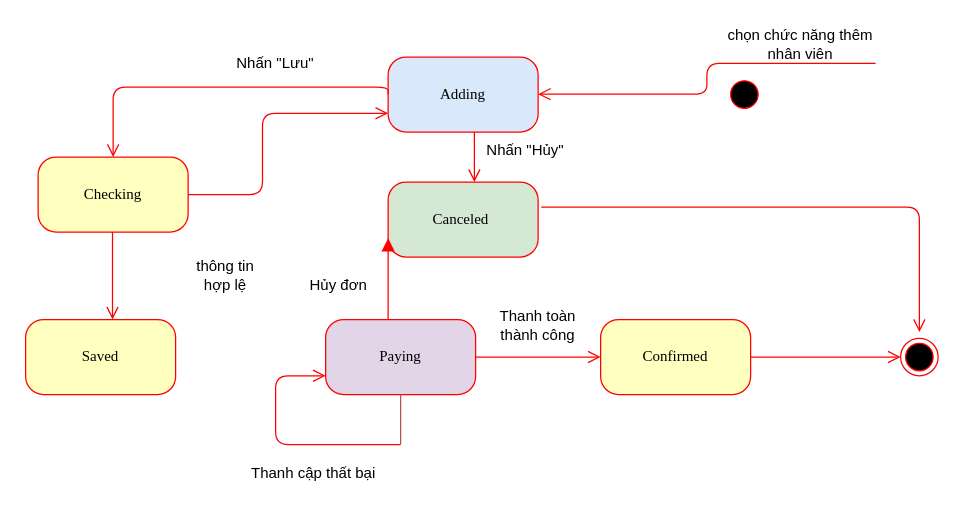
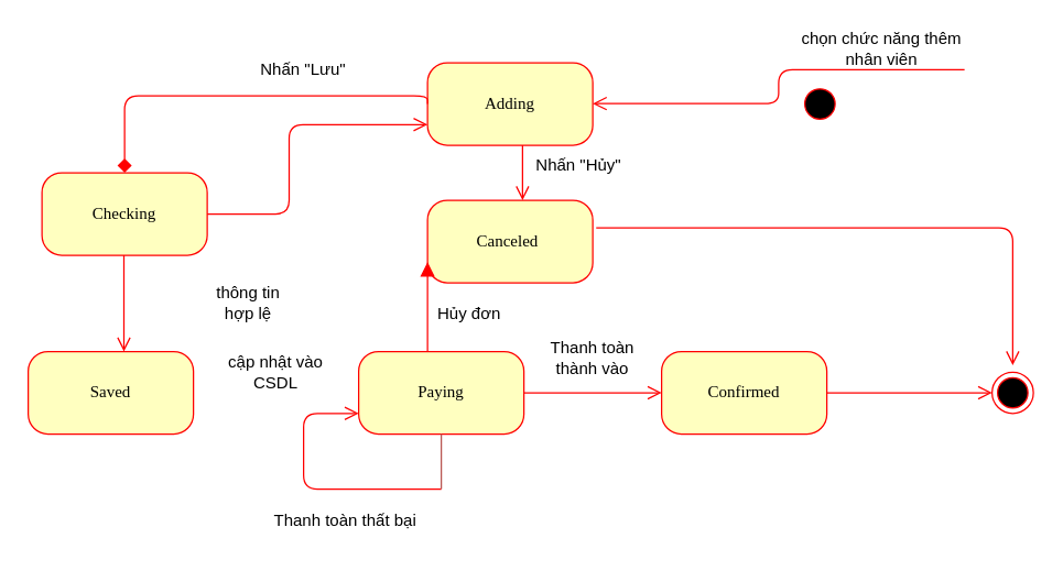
- <mxCell id="9" value="Adding" style="rounded=1;whiteSpace=wrap;html=1;arcSize=24;fillColor=#dae8fc;strokeColor=#ff0000;shadow=0;comic=0;labelBackgroundColor=none;fontFamily=Verdana;fontSize=12;fontColor=#000000;align=center;" vertex="1" parent="1"><mxGeometry x="310" y="45" width="120" height="60" as="geometry" /></mxCell>
+ <mxCell id="9" value="Adding" style="rounded=1;whiteSpace=wrap;html=1;arcSize=24;fillColor=#ffffc0;strokeColor=#ff0000;shadow=0;comic=0;labelBackgroundColor=none;fontFamily=Verdana;fontSize=12;fontColor=#000000;align=center;" vertex="1" parent="1"><mxGeometry x="310" y="45" width="120" height="60" as="geometry" /></mxCell>
- <mxCell id="11" style="edgeStyle=orthogonalEdgeStyle;html=1;labelBackgroundColor=none;endArrow=open;endSize=8;strokeColor=#ff0000;fontFamily=Verdana;fontSize=12;align=left;exitX=0;exitY=0.5;exitDx=0;exitDy=0;entryX=0.5;entryY=0;entryDx=0;entryDy=0;" edge="1" parent="1" source="9" target="4"><mxGeometry relative="1" as="geometry"><Array as="points"><mxPoint x="310" y="69" /><mxPoint x="90" y="69" /></Array><mxPoint x="396.2" y="68.82" as="sourcePoint" /><mxPoint x="115" y="145" as="targetPoint" /></mxGeometry></mxCell>
+ <mxCell id="11" style="edgeStyle=orthogonalEdgeStyle;html=1;labelBackgroundColor=none;endArrow=diamond;endSize=8;strokeColor=#ff0000;fontFamily=Verdana;fontSize=12;align=left;exitX=0;exitY=0.5;exitDx=0;exitDy=0;entryX=0.5;entryY=0;entryDx=0;entryDy=0;" edge="1" parent="1" source="9" target="4"><mxGeometry relative="1" as="geometry"><Array as="points"><mxPoint x="310" y="69" /><mxPoint x="90" y="69" /></Array><mxPoint x="396.2" y="68.82" as="sourcePoint" /><mxPoint x="115" y="145" as="targetPoint" /></mxGeometry></mxCell>
- <mxCell id="3" value="Canceled&lt;span style=&quot;white-space: pre;&quot;&gt;&#09;&lt;/span&gt;" style="rounded=1;whiteSpace=wrap;html=1;arcSize=24;fillColor=#d5e8d4;strokeColor=#ff0000;shadow=0;comic=0;labelBackgroundColor=none;fontFamily=Verdana;fontSize=12;fontColor=#000000;align=center;" vertex="1" parent="1"><mxGeometry x="310" y="145" width="120" height="60" as="geometry" /></mxCell>
+ <mxCell id="3" value="Canceled&lt;span style=&quot;white-space: pre;&quot;&gt;&#09;&lt;/span&gt;" style="rounded=1;whiteSpace=wrap;html=1;arcSize=24;fillColor=#ffffc0;strokeColor=#ff0000;shadow=0;comic=0;labelBackgroundColor=none;fontFamily=Verdana;fontSize=12;fontColor=#000000;align=center;" vertex="1" parent="1"><mxGeometry x="310" y="145" width="120" height="60" as="geometry" /></mxCell>
- <mxCell id="28" value="Hủy đơn" style="text;html=1;align=center;verticalAlign=middle;resizable=0;points=[];autosize=1;strokeColor=none;fillColor=none;" vertex="1" parent="1"><mxGeometry x="235" y="213" width="70" height="30" as="geometry" /></mxCell>
+ <mxCell id="28" value="Hủy đơn" style="text;html=1;align=center;verticalAlign=middle;resizable=0;points=[];autosize=1;strokeColor=none;fillColor=none;" vertex="1" parent="1"><mxGeometry x="305" y="213" width="70" height="30" as="geometry" /></mxCell>
- <mxCell id="26" value="Thanh toàn thành công" style="text;html=1;align=center;verticalAlign=middle;whiteSpace=wrap;rounded=0;" vertex="1" parent="1"><mxGeometry x="390" y="245" width="80" height="30" as="geometry" /></mxCell>
+ <mxCell id="26" value="Thanh toàn thành vào" style="text;html=1;align=center;verticalAlign=middle;whiteSpace=wrap;rounded=0;" vertex="1" parent="1"><mxGeometry x="390" y="245" width="80" height="30" as="geometry" /></mxCell>
+ <mxCell id="18" value="cập nhật vào CSDL" style="text;html=1;align=center;verticalAlign=middle;whiteSpace=wrap;rounded=0;" vertex="1" parent="1"><mxGeometry x="160" y="255" width="80" height="30" as="geometry" /></mxCell>
- <mxCell id="6" value="Paying" style="rounded=1;whiteSpace=wrap;html=1;arcSize=24;fillColor=#e1d5e7;strokeColor=#ff0000;shadow=0;comic=0;labelBackgroundColor=none;fontFamily=Verdana;fontSize=12;fontColor=#000000;align=center;" vertex="1" parent="1"><mxGeometry x="260" y="255" width="120" height="60" as="geometry" /></mxCell>
+ <mxCell id="6" value="Paying" style="rounded=1;whiteSpace=wrap;html=1;arcSize=24;fillColor=#ffffc0;strokeColor=#ff0000;shadow=0;comic=0;labelBackgroundColor=none;fontFamily=Verdana;fontSize=12;fontColor=#000000;align=center;" vertex="1" parent="1"><mxGeometry x="260" y="255" width="120" height="60" as="geometry" /></mxCell>
- <mxCell id="23" value="Thanh cập thất bại" style="text;html=1;align=center;verticalAlign=middle;resizable=0;points=[];autosize=1;strokeColor=none;fillColor=none;" vertex="1" parent="1"><mxGeometry x="185" y="363" width="130" height="30" as="geometry" /></mxCell>
+ <mxCell id="23" value="Thanh toàn thất bại" style="text;html=1;align=center;verticalAlign=middle;resizable=0;points=[];autosize=1;strokeColor=none;fillColor=none;" vertex="1" parent="1"><mxGeometry x="185" y="363" width="130" height="30" as="geometry" /></mxCell>
